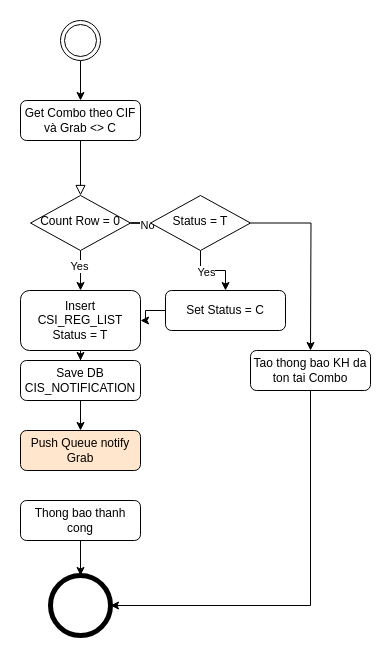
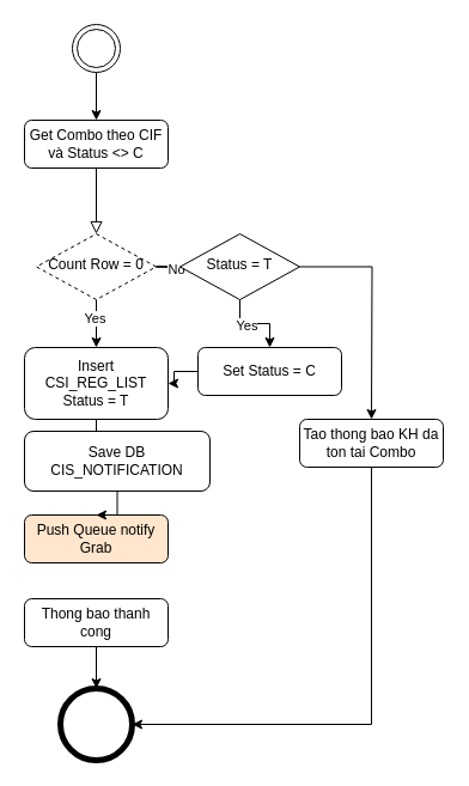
- <mxCell id="3" value="Get Combo theo CIF và Grab &amp;lt;&amp;gt; C" style="rounded=1;whiteSpace=wrap;html=1;fontSize=12;glass=0;strokeWidth=1;shadow=0;" parent="1" vertex="1"><mxGeometry x="20" y="100" width="120" height="40" as="geometry" /></mxCell>
+ <mxCell id="3" value="Get Combo theo CIF và Status &amp;lt;&amp;gt; C" style="rounded=1;whiteSpace=wrap;html=1;fontSize=12;glass=0;strokeWidth=1;shadow=0;" parent="1" vertex="1"><mxGeometry x="20" y="100" width="120" height="40" as="geometry" /></mxCell>
- <mxCell id="8" value="Count Row = 0" style="rhombus;whiteSpace=wrap;html=1;shadow=0;fontFamily=Helvetica;fontSize=12;align=center;strokeWidth=1;spacing=6;spacingTop=-4;" parent="1" vertex="1"><mxGeometry x="30" y="195" width="100" height="55" as="geometry" /></mxCell>
+ <mxCell id="8" value="Count Row = 0" style="rhombus;whiteSpace=wrap;html=1;shadow=0;fontFamily=Helvetica;fontSize=12;align=center;strokeWidth=1;spacing=6;spacingTop=-4;dashed=1;" parent="1" vertex="1"><mxGeometry x="30" y="195" width="100" height="55" as="geometry" /></mxCell>
- <mxCell id="27" value="Save DB CIS_NOTIFICATION" style="rounded=1;whiteSpace=wrap;html=1;fontSize=12;glass=0;strokeWidth=1;shadow=0;" vertex="1" parent="1"><mxGeometry x="20" y="360" width="120" height="40" as="geometry" /></mxCell>
+ <mxCell id="27" value="Save DB CIS_NOTIFICATION" style="rounded=1;whiteSpace=wrap;html=1;fontSize=12;glass=0;strokeWidth=1;shadow=0;" vertex="1" parent="1"><mxGeometry x="20" y="360" width="155" height="50" as="geometry" /></mxCell>
